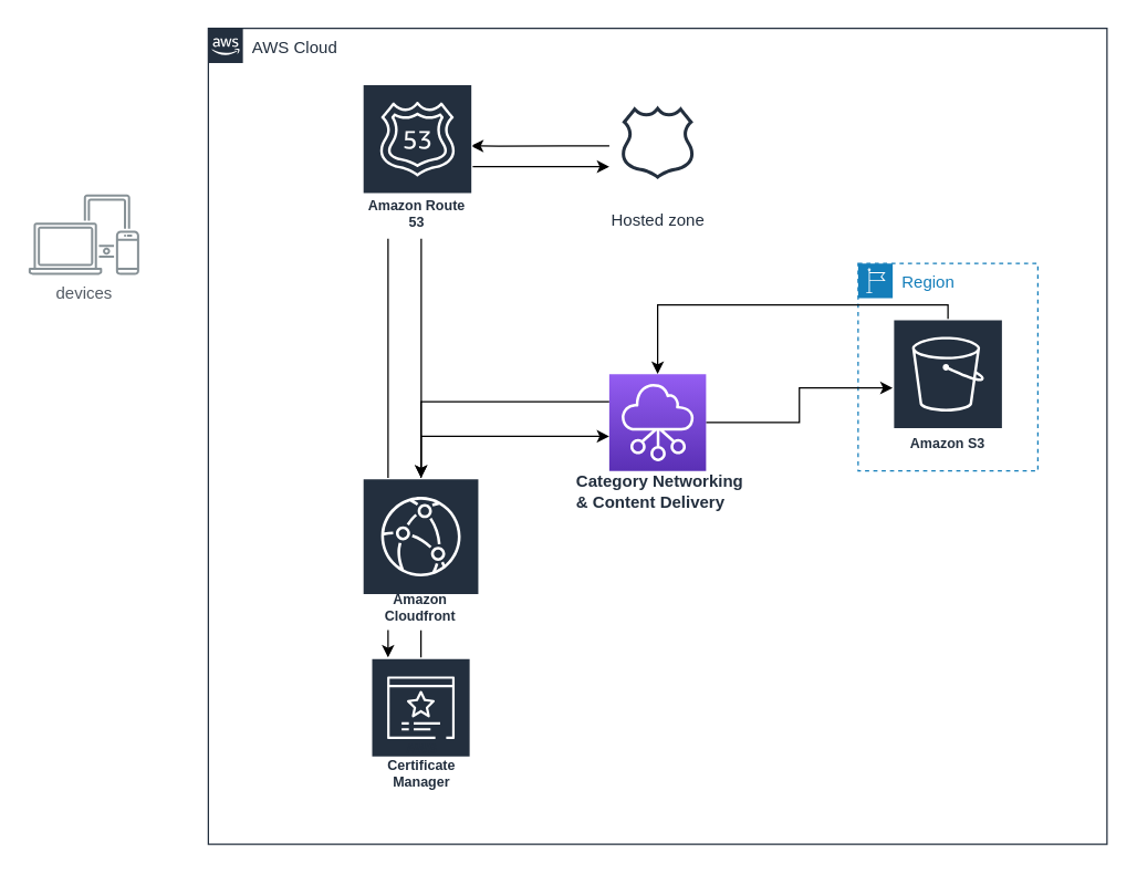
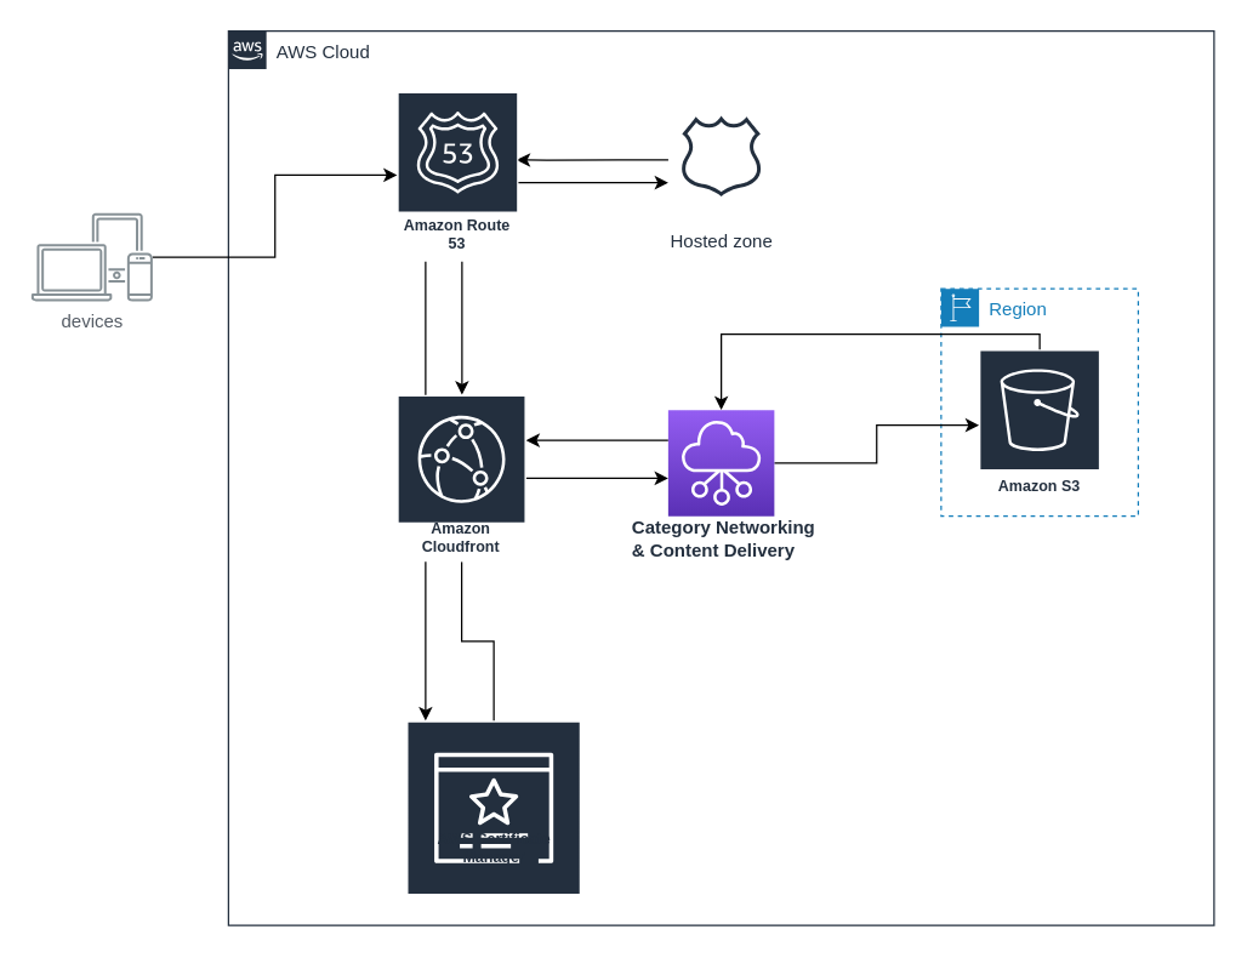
+ <mxCell id="20" style="edgeStyle=orthogonalEdgeStyle;rounded=0;orthogonalLoop=1;jettySize=auto;html=1;" edge="1" parent="1" source="21" target="17"><mxGeometry relative="1" as="geometry"><mxPoint x="130" y="70" as="sourcePoint" /><mxPoint x="320" y="90" as="targetPoint" /></mxGeometry></mxCell>
- <mxCell id="15" value="Amazon Cloudfront" style="sketch=0;outlineConnect=0;fontColor=#232F3E;gradientColor=none;strokeColor=#ffffff;fillColor=#232F3E;dashed=0;verticalLabelPosition=middle;verticalAlign=bottom;align=center;html=1;whiteSpace=wrap;fontSize=10;fontStyle=1;spacing=3;shape=mxgraph.aws4.productIcon;prIcon=mxgraph.aws4.cloudfront;" vertex="1" parent="2"><mxGeometry x="111.25" y="325" width="85" height="110" as="geometry" /></mxCell>
+ <mxCell id="15" value="Amazon Cloudfront" style="sketch=0;outlineConnect=0;fontColor=#232F3E;gradientColor=none;strokeColor=#ffffff;fillColor=#232F3E;dashed=0;verticalLabelPosition=middle;verticalAlign=bottom;align=center;html=1;whiteSpace=wrap;fontSize=10;fontStyle=1;spacing=3;shape=mxgraph.aws4.productIcon;prIcon=mxgraph.aws4.cloudfront;" vertex="1" parent="2"><mxGeometry x="111.25" y="240" width="85" height="110" as="geometry" /></mxCell>
- <mxCell id="10" value="AWS Certificate Manager" style="sketch=0;outlineConnect=0;fontColor=#232F3E;gradientColor=none;strokeColor=#ffffff;fillColor=#232F3E;dashed=0;verticalLabelPosition=middle;verticalAlign=bottom;align=center;html=1;whiteSpace=wrap;fontSize=10;fontStyle=1;spacing=3;shape=mxgraph.aws4.productIcon;prIcon=mxgraph.aws4.certificate_manager_3;" vertex="1" parent="2"><mxGeometry x="117.5" y="455" width="72.5" height="100" as="geometry" /></mxCell>
+ <mxCell id="10" value="AWS Certificate Manager" style="sketch=0;outlineConnect=0;fontColor=#232F3E;gradientColor=none;strokeColor=#ffffff;fillColor=#232F3E;dashed=0;verticalLabelPosition=middle;verticalAlign=bottom;align=center;html=1;whiteSpace=wrap;fontSize=10;fontStyle=1;spacing=3;shape=mxgraph.aws4.productIcon;prIcon=mxgraph.aws4.certificate_manager_3;" vertex="1" parent="2"><mxGeometry x="117.5" y="455" width="115" height="100" as="geometry" /></mxCell>
